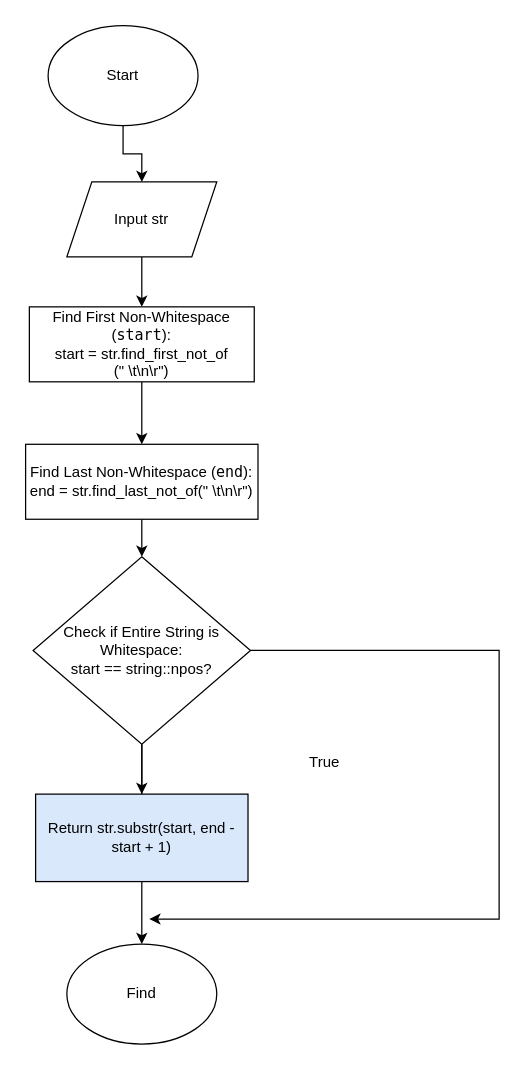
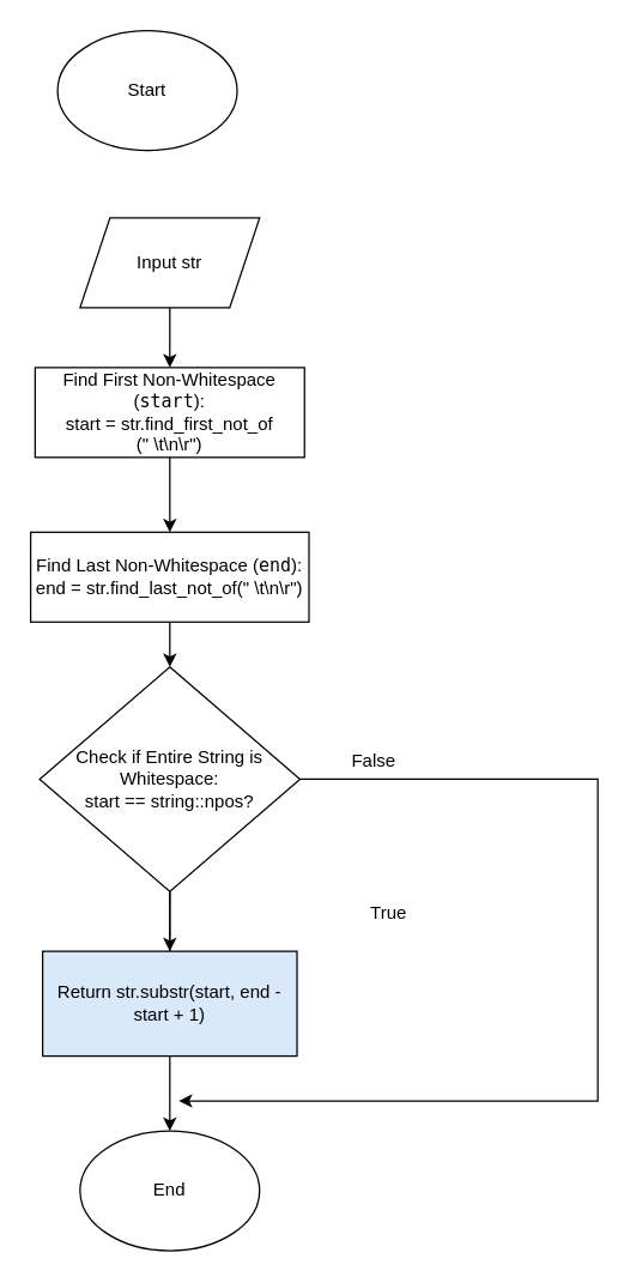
- <mxCell id="2" style="edgeStyle=orthogonalEdgeStyle;rounded=0;orthogonalLoop=1;jettySize=auto;html=1;" edge="1" parent="1" source="3" target="5"><mxGeometry relative="1" as="geometry" /></mxCell>
+ <mxCell id="17" value="False" style="text;html=1;align=center;verticalAlign=middle;resizable=0;points=[];autosize=1;strokeColor=none;fillColor=none;" vertex="1" parent="1"><mxGeometry x="224" y="493" width="50" height="30" as="geometry" /></mxCell>
- <mxCell id="16" value="Find" style="ellipse;whiteSpace=wrap;html=1;" vertex="1" parent="1"><mxGeometry x="53" y="755" width="120" height="80" as="geometry" /></mxCell>
+ <mxCell id="16" value="End" style="ellipse;whiteSpace=wrap;html=1;" vertex="1" parent="1"><mxGeometry x="53" y="755" width="120" height="80" as="geometry" /></mxCell>
